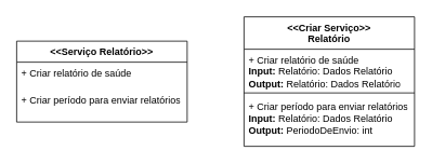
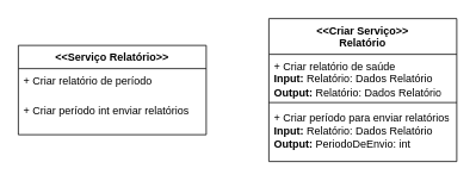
- <mxCell id="3" value="+ Criar relatório de saúde" style="text;strokeColor=none;fillColor=none;align=left;verticalAlign=top;spacingLeft=4;spacingRight=4;overflow=hidden;rotatable=0;points=[[0,0.5],[1,0.5]];portConstraint=eastwest;whiteSpace=wrap;html=1;" vertex="1" parent="2"><mxGeometry y="26" width="210" height="34" as="geometry" /></mxCell>
+ <mxCell id="3" value="+ Criar relatório de período" style="text;strokeColor=none;fillColor=none;align=left;verticalAlign=top;spacingLeft=4;spacingRight=4;overflow=hidden;rotatable=0;points=[[0,0.5],[1,0.5]];portConstraint=eastwest;whiteSpace=wrap;html=1;" vertex="1" parent="2"><mxGeometry y="26" width="210" height="34" as="geometry" /></mxCell>
- <mxCell id="4" value="+ Criar período para enviar relatórios" style="text;strokeColor=none;fillColor=none;align=left;verticalAlign=top;spacingLeft=4;spacingRight=4;overflow=hidden;rotatable=0;points=[[0,0.5],[1,0.5]];portConstraint=eastwest;whiteSpace=wrap;html=1;" vertex="1" parent="2"><mxGeometry y="60" width="210" height="40" as="geometry" /></mxCell>
+ <mxCell id="4" value="+ Criar período int enviar relatórios" style="text;strokeColor=none;fillColor=none;align=left;verticalAlign=top;spacingLeft=4;spacingRight=4;overflow=hidden;rotatable=0;points=[[0,0.5],[1,0.5]];portConstraint=eastwest;whiteSpace=wrap;html=1;" vertex="1" parent="2"><mxGeometry y="60" width="210" height="40" as="geometry" /></mxCell>
